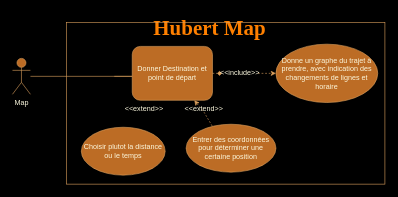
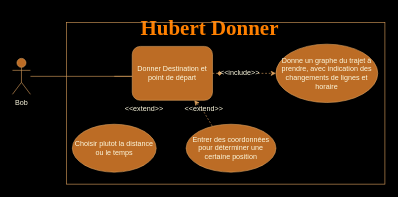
- <mxCell id="8" value="&lt;h1 style=&quot;font-size: 35px;&quot;&gt;&lt;font style=&quot;font-size: 35px;&quot; face=&quot;Verdana&quot; color=&quot;#FF8000&quot;&gt;Hubert Map&lt;/font&gt;&lt;/h1&gt;" style="text;html=1;strokeColor=none;fillColor=none;align=center;verticalAlign=middle;whiteSpace=wrap;rounded=0;sketch=0;fontColor=#FEFAE0;" parent="1" vertex="1"><mxGeometry x="178.5" y="20" width="341" height="52" as="geometry" /></mxCell>
+ <mxCell id="8" value="&lt;h1 style=&quot;font-size: 35px;&quot;&gt;&lt;font style=&quot;font-size: 35px;&quot; face=&quot;Verdana&quot; color=&quot;#FF8000&quot;&gt;Hubert Donner&lt;/font&gt;&lt;/h1&gt;" style="text;html=1;strokeColor=none;fillColor=none;align=center;verticalAlign=middle;whiteSpace=wrap;rounded=0;sketch=0;fontColor=#FEFAE0;" parent="1" vertex="1"><mxGeometry x="178.5" y="20" width="341" height="52" as="geometry" /></mxCell>
- <mxCell id="3" value="Map" style="shape=umlActor;verticalLabelPosition=bottom;verticalAlign=top;html=1;outlineConnect=0;fillColor=#BC6C25;strokeColor=#DDA15E;fontColor=#FEFAE0;" parent="1" vertex="1"><mxGeometry x="20" y="97" width="30" height="60" as="geometry" /></mxCell>
+ <mxCell id="3" value="Bob" style="shape=umlActor;verticalLabelPosition=bottom;verticalAlign=top;html=1;outlineConnect=0;fillColor=#BC6C25;strokeColor=#DDA15E;fontColor=#FEFAE0;" parent="1" vertex="1"><mxGeometry x="20" y="97" width="30" height="60" as="geometry" /></mxCell>
- <mxCell id="5" value="Choisir plutot la distance ou le temps" style="ellipse;whiteSpace=wrap;html=1;fillColor=#BC6C25;strokeColor=#DDA15E;fontColor=#FEFAE0;" parent="1" vertex="1"><mxGeometry x="135" y="212" width="140" height="80" as="geometry" /></mxCell>
+ <mxCell id="5" value="Choisir plutot la distance ou le temps" style="ellipse;whiteSpace=wrap;html=1;fillColor=#BC6C25;strokeColor=#DDA15E;fontColor=#FEFAE0;" parent="1" vertex="1"><mxGeometry x="120" y="207" width="140" height="80" as="geometry" /></mxCell>
